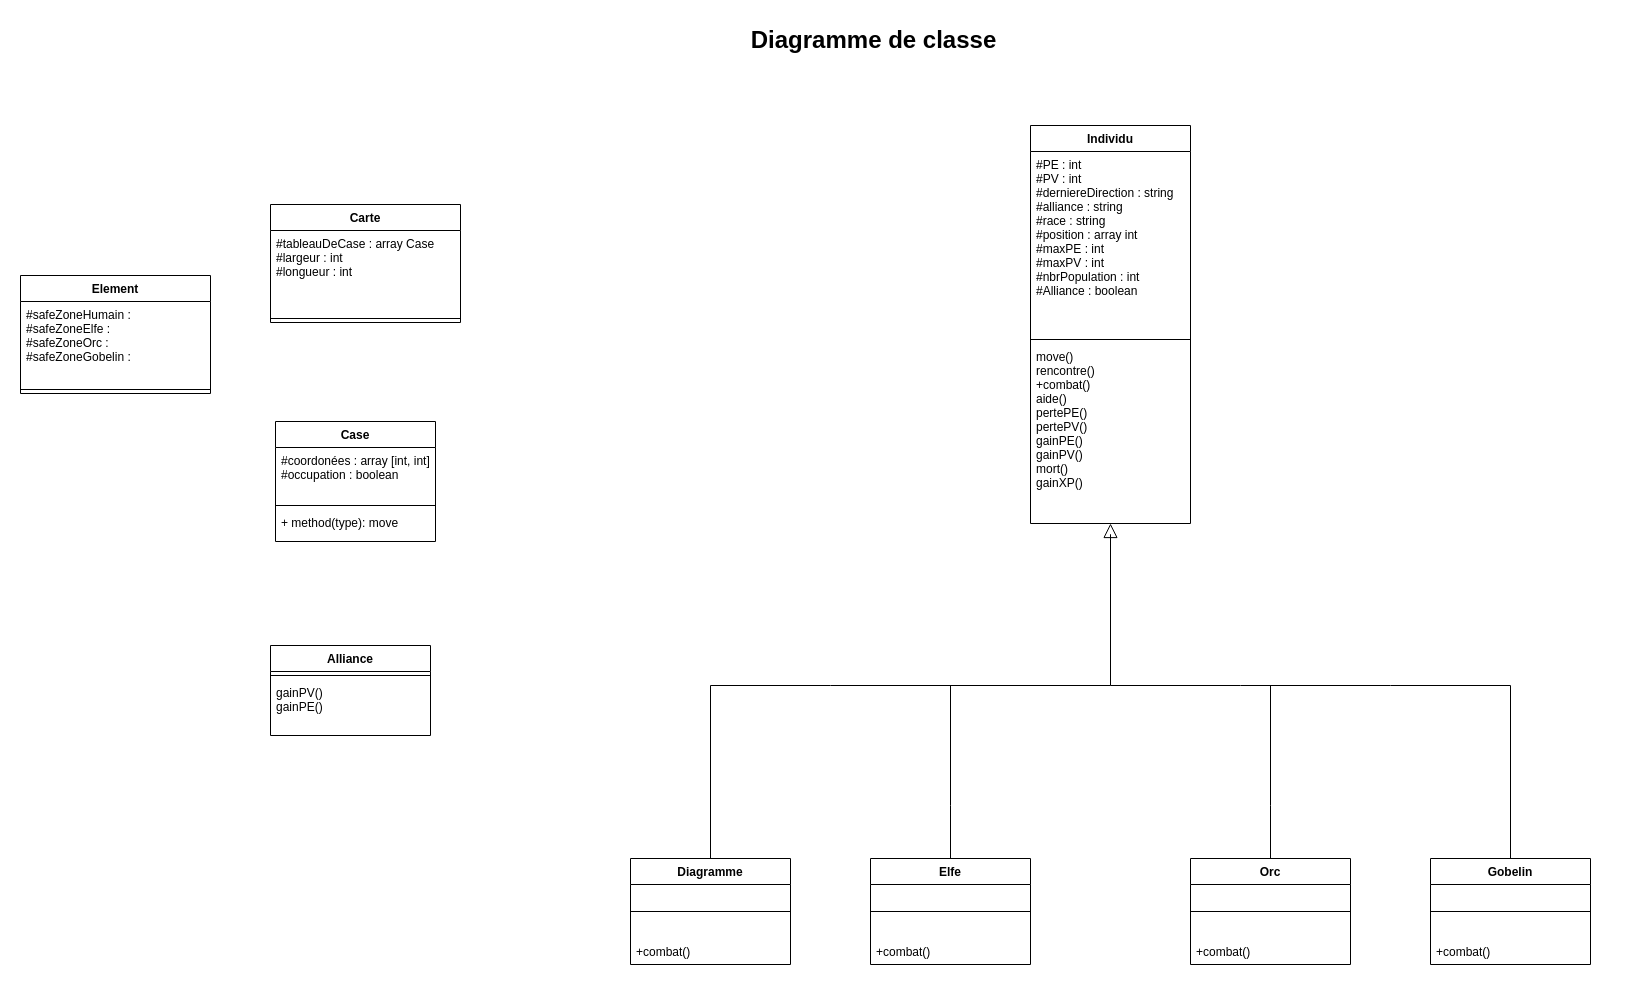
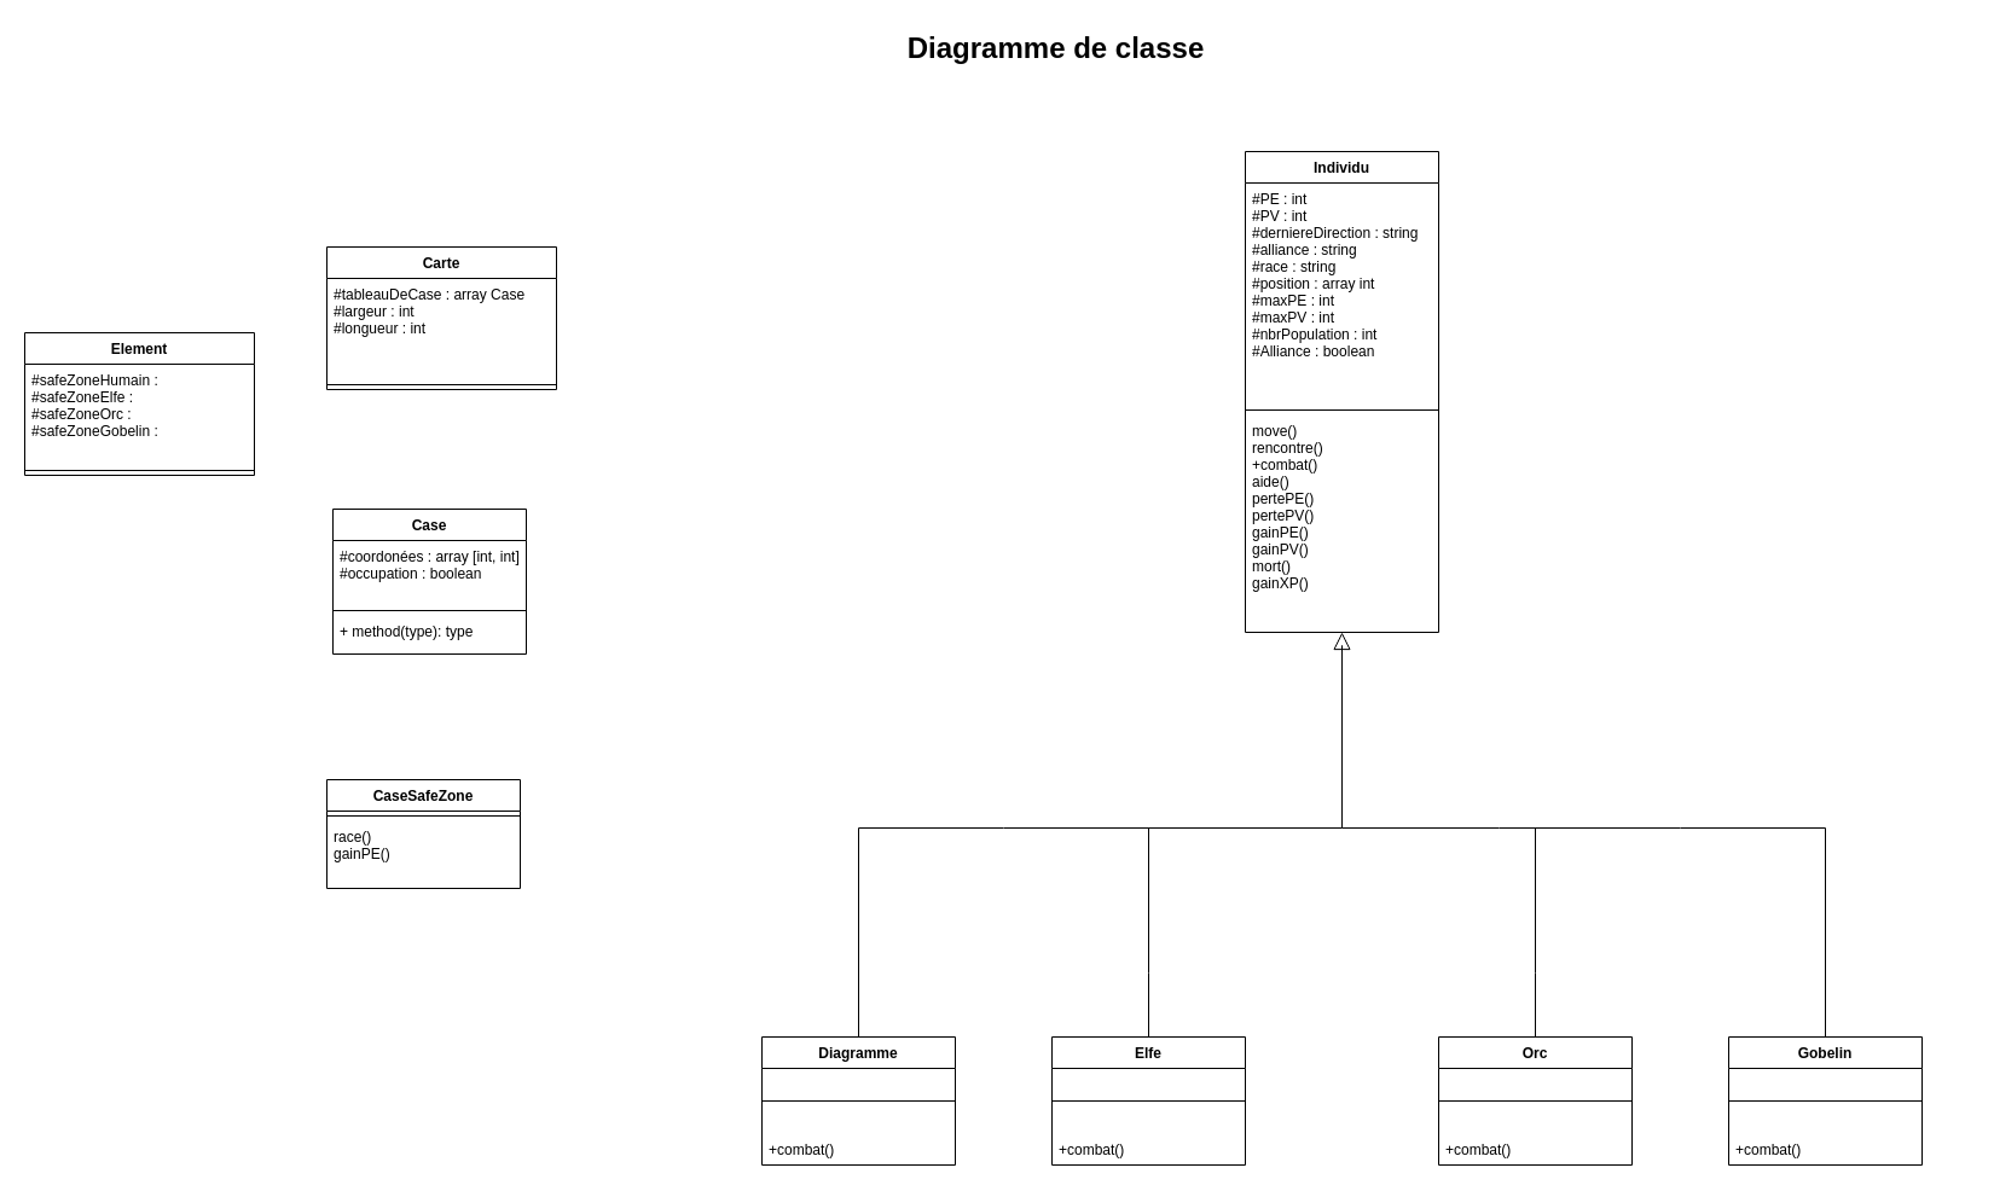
- <mxCell id="32" value="+ method(type): move" style="text;strokeColor=none;fillColor=none;align=left;verticalAlign=top;spacingLeft=4;spacingRight=4;overflow=hidden;rotatable=0;points=[[0,0.5],[1,0.5]];portConstraint=eastwest;" parent="29" vertex="1"><mxGeometry y="88" width="160" height="32" as="geometry" /></mxCell>
+ <mxCell id="32" value="+ method(type): type" style="text;strokeColor=none;fillColor=none;align=left;verticalAlign=top;spacingLeft=4;spacingRight=4;overflow=hidden;rotatable=0;points=[[0,0.5],[1,0.5]];portConstraint=eastwest;" parent="29" vertex="1"><mxGeometry y="88" width="160" height="32" as="geometry" /></mxCell>
- <mxCell id="33" value="Alliance" style="swimlane;fontStyle=1;align=center;verticalAlign=top;childLayout=stackLayout;horizontal=1;startSize=26;horizontalStack=0;resizeParent=1;resizeParentMax=0;resizeLast=0;collapsible=1;marginBottom=0;" parent="1" vertex="1"><mxGeometry x="270" y="645" width="160" height="90" as="geometry" /></mxCell>
+ <mxCell id="33" value="CaseSafeZone" style="swimlane;fontStyle=1;align=center;verticalAlign=top;childLayout=stackLayout;horizontal=1;startSize=26;horizontalStack=0;resizeParent=1;resizeParentMax=0;resizeLast=0;collapsible=1;marginBottom=0;" parent="1" vertex="1"><mxGeometry x="270" y="645" width="160" height="90" as="geometry" /></mxCell>
- <mxCell id="35" value="gainPV()&#10;gainPE()&#10;" style="text;strokeColor=none;fillColor=none;align=left;verticalAlign=top;spacingLeft=4;spacingRight=4;overflow=hidden;rotatable=0;points=[[0,0.5],[1,0.5]];portConstraint=eastwest;" parent="33" vertex="1"><mxGeometry y="34" width="160" height="56" as="geometry" /></mxCell>
+ <mxCell id="35" value="race()&#10;gainPE()&#10;" style="text;strokeColor=none;fillColor=none;align=left;verticalAlign=top;spacingLeft=4;spacingRight=4;overflow=hidden;rotatable=0;points=[[0,0.5],[1,0.5]];portConstraint=eastwest;" parent="33" vertex="1"><mxGeometry y="34" width="160" height="56" as="geometry" /></mxCell>
